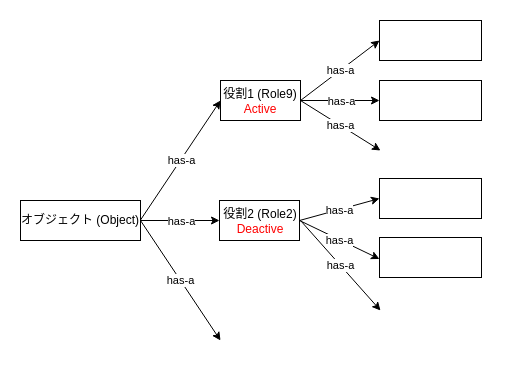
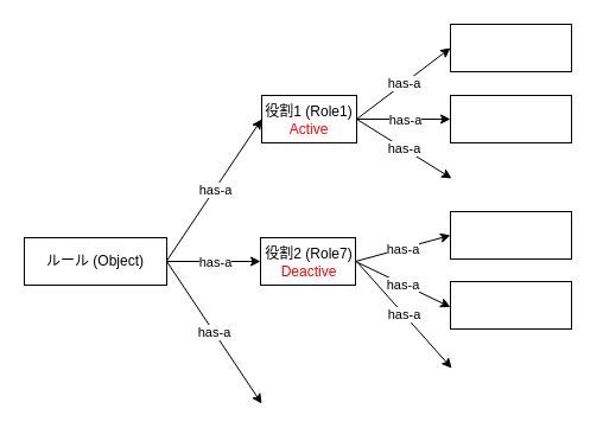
- <mxCell id="4" value="役割1 (Role9)&lt;br&gt;&lt;font color=&quot;#ff0000&quot;&gt;Active&lt;/font&gt;" style="text;html=1;strokeColor=none;fillColor=none;align=center;verticalAlign=middle;whiteSpace=wrap;rounded=0;" parent="1" vertex="1"><mxGeometry x="210" y="86" width="100" height="30" as="geometry" /></mxCell>
+ <mxCell id="4" value="役割1 (Role1)&lt;br&gt;&lt;font color=&quot;#ff0000&quot;&gt;Active&lt;/font&gt;" style="text;html=1;strokeColor=none;fillColor=none;align=center;verticalAlign=middle;whiteSpace=wrap;rounded=0;" parent="1" vertex="1"><mxGeometry x="210" y="86" width="100" height="30" as="geometry" /></mxCell>
- <mxCell id="3" value="オブジェクト (Object)" style="text;html=1;strokeColor=none;fillColor=none;align=center;verticalAlign=middle;whiteSpace=wrap;rounded=0;" parent="1" vertex="1"><mxGeometry x="20" y="205" width="120" height="30" as="geometry" /></mxCell>
+ <mxCell id="3" value="ルール (Object)" style="text;html=1;strokeColor=none;fillColor=none;align=center;verticalAlign=middle;whiteSpace=wrap;rounded=0;" parent="1" vertex="1"><mxGeometry x="20" y="205" width="120" height="30" as="geometry" /></mxCell>
- <mxCell id="6" value="役割2 (Role2)&lt;br&gt;&lt;font color=&quot;#ff0000&quot;&gt;Deactive&lt;/font&gt;" style="text;html=1;strokeColor=none;fillColor=none;align=center;verticalAlign=middle;whiteSpace=wrap;rounded=0;" parent="1" vertex="1"><mxGeometry x="210" y="206" width="100" height="30" as="geometry" /></mxCell>
+ <mxCell id="6" value="役割2 (Role7)&lt;br&gt;&lt;font color=&quot;#ff0000&quot;&gt;Deactive&lt;/font&gt;" style="text;html=1;strokeColor=none;fillColor=none;align=center;verticalAlign=middle;whiteSpace=wrap;rounded=0;" parent="1" vertex="1"><mxGeometry x="210" y="206" width="100" height="30" as="geometry" /></mxCell>
